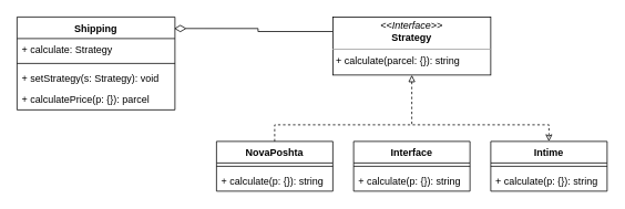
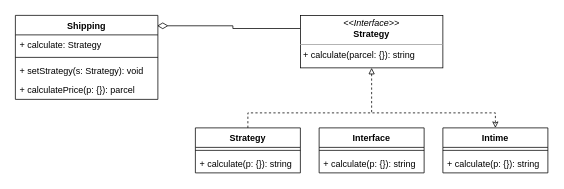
- <mxCell id="6" value="NovaPoshta" style="swimlane;fontStyle=1;align=center;verticalAlign=top;childLayout=stackLayout;horizontal=1;startSize=26;horizontalStack=0;resizeParent=1;resizeParentMax=0;resizeLast=0;collapsible=1;marginBottom=0;" vertex="1" parent="1"><mxGeometry x="260" y="170" width="140" height="60" as="geometry" /></mxCell>
+ <mxCell id="6" value="Strategy" style="swimlane;fontStyle=1;align=center;verticalAlign=top;childLayout=stackLayout;horizontal=1;startSize=26;horizontalStack=0;resizeParent=1;resizeParentMax=0;resizeLast=0;collapsible=1;marginBottom=0;" vertex="1" parent="1"><mxGeometry x="260" y="170" width="140" height="60" as="geometry" /></mxCell>
